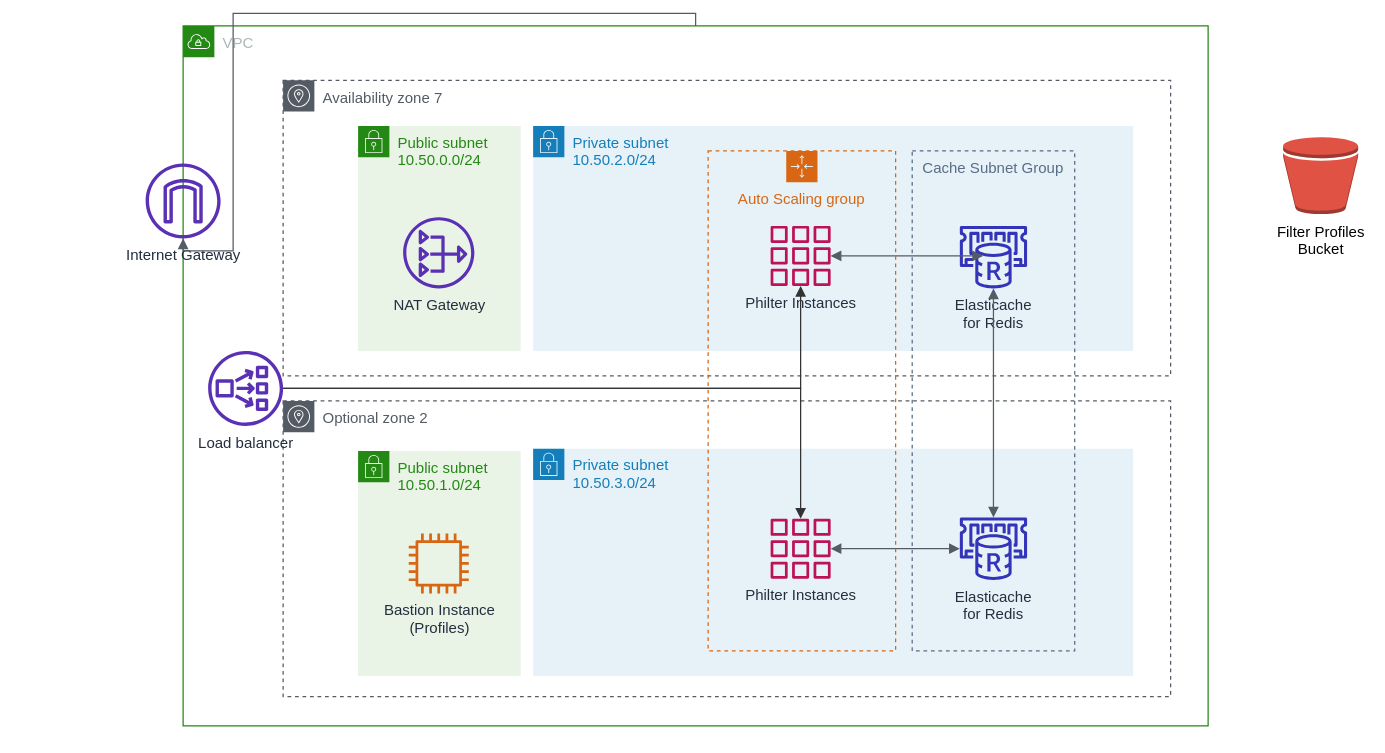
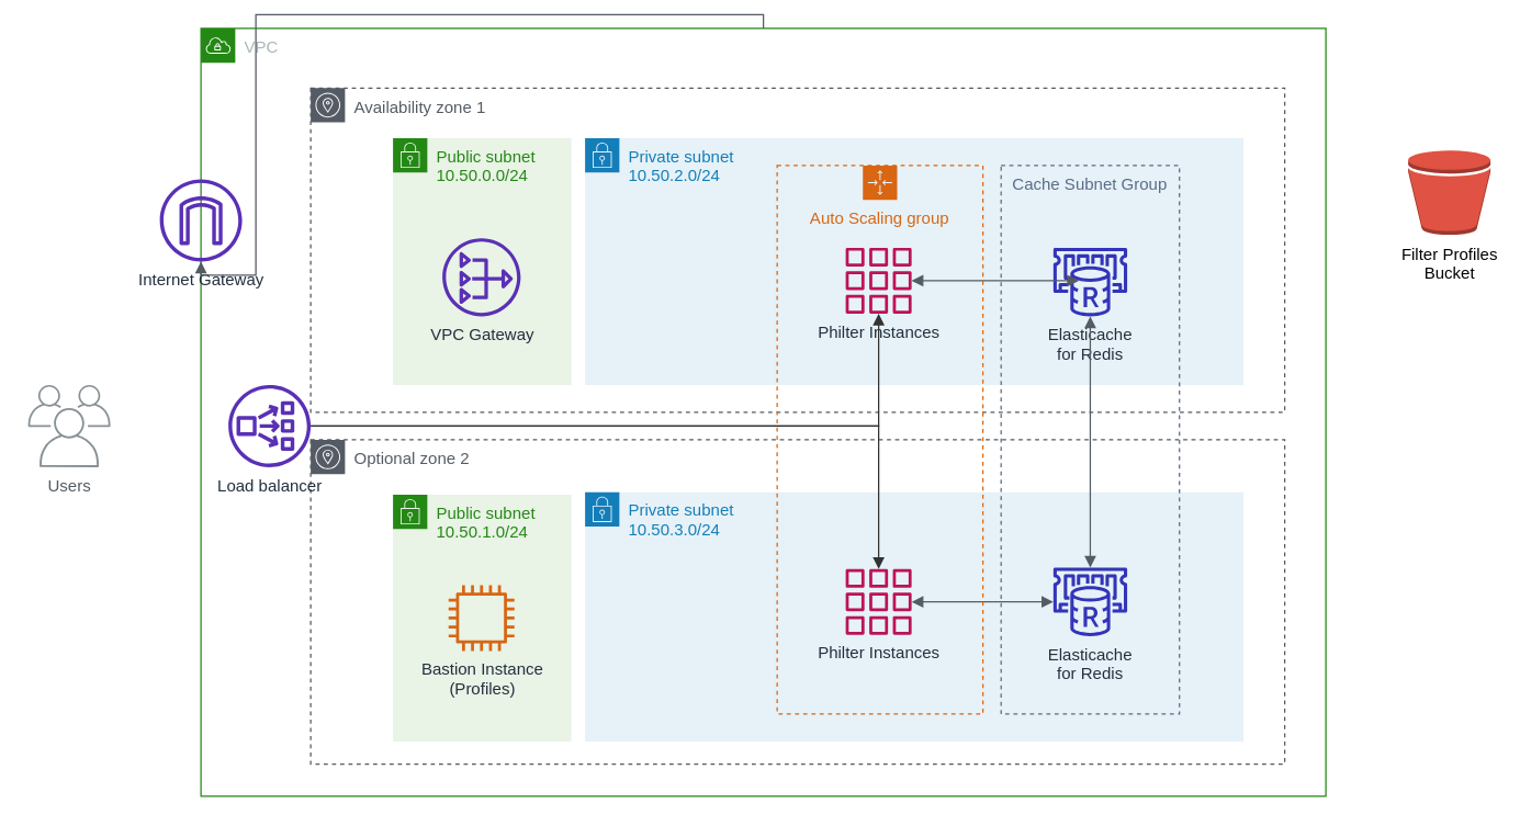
- <mxCell id="3" value="Availability zone 7" style="outlineConnect=0;gradientColor=none;html=1;whiteSpace=wrap;fontSize=12;fontStyle=0;shape=mxgraph.aws4.group;grIcon=mxgraph.aws4.group_availability_zone;strokeColor=#545B64;fillColor=none;verticalAlign=top;align=left;spacingLeft=30;fontColor=#545B64;dashed=1;" parent="1" vertex="1"><mxGeometry x="226" y="63.5" width="710" height="236.5" as="geometry" /></mxCell>
+ <mxCell id="3" value="Availability zone 1" style="outlineConnect=0;gradientColor=none;html=1;whiteSpace=wrap;fontSize=12;fontStyle=0;shape=mxgraph.aws4.group;grIcon=mxgraph.aws4.group_availability_zone;strokeColor=#545B64;fillColor=none;verticalAlign=top;align=left;spacingLeft=30;fontColor=#545B64;dashed=1;" parent="1" vertex="1"><mxGeometry x="226" y="63.5" width="710" height="236.5" as="geometry" /></mxCell>
- <mxCell id="10" value="NAT Gateway" style="outlineConnect=0;fontColor=#232F3E;gradientColor=none;fillColor=#5A30B5;strokeColor=none;dashed=0;verticalLabelPosition=bottom;verticalAlign=top;align=center;html=1;fontSize=12;fontStyle=0;aspect=fixed;pointerEvents=1;shape=mxgraph.aws4.nat_gateway;" parent="1" vertex="1"><mxGeometry x="322" y="173" width="57" height="57" as="geometry" /></mxCell>
+ <mxCell id="10" value="VPC Gateway" style="outlineConnect=0;fontColor=#232F3E;gradientColor=none;fillColor=#5A30B5;strokeColor=none;dashed=0;verticalLabelPosition=bottom;verticalAlign=top;align=center;html=1;fontSize=12;fontStyle=0;aspect=fixed;pointerEvents=1;shape=mxgraph.aws4.nat_gateway;" parent="1" vertex="1"><mxGeometry x="322" y="173" width="57" height="57" as="geometry" /></mxCell>
+ <mxCell id="14" value="Users" style="outlineConnect=0;gradientColor=none;fontColor=#545B64;strokeColor=none;fillColor=#879196;dashed=0;verticalLabelPosition=bottom;verticalAlign=top;align=center;html=1;fontSize=12;fontStyle=0;aspect=fixed;shape=mxgraph.aws4.illustration_users;pointerEvents=1" parent="1" vertex="1"><mxGeometry x="20" y="280" width="60" height="60" as="geometry" /></mxCell>
